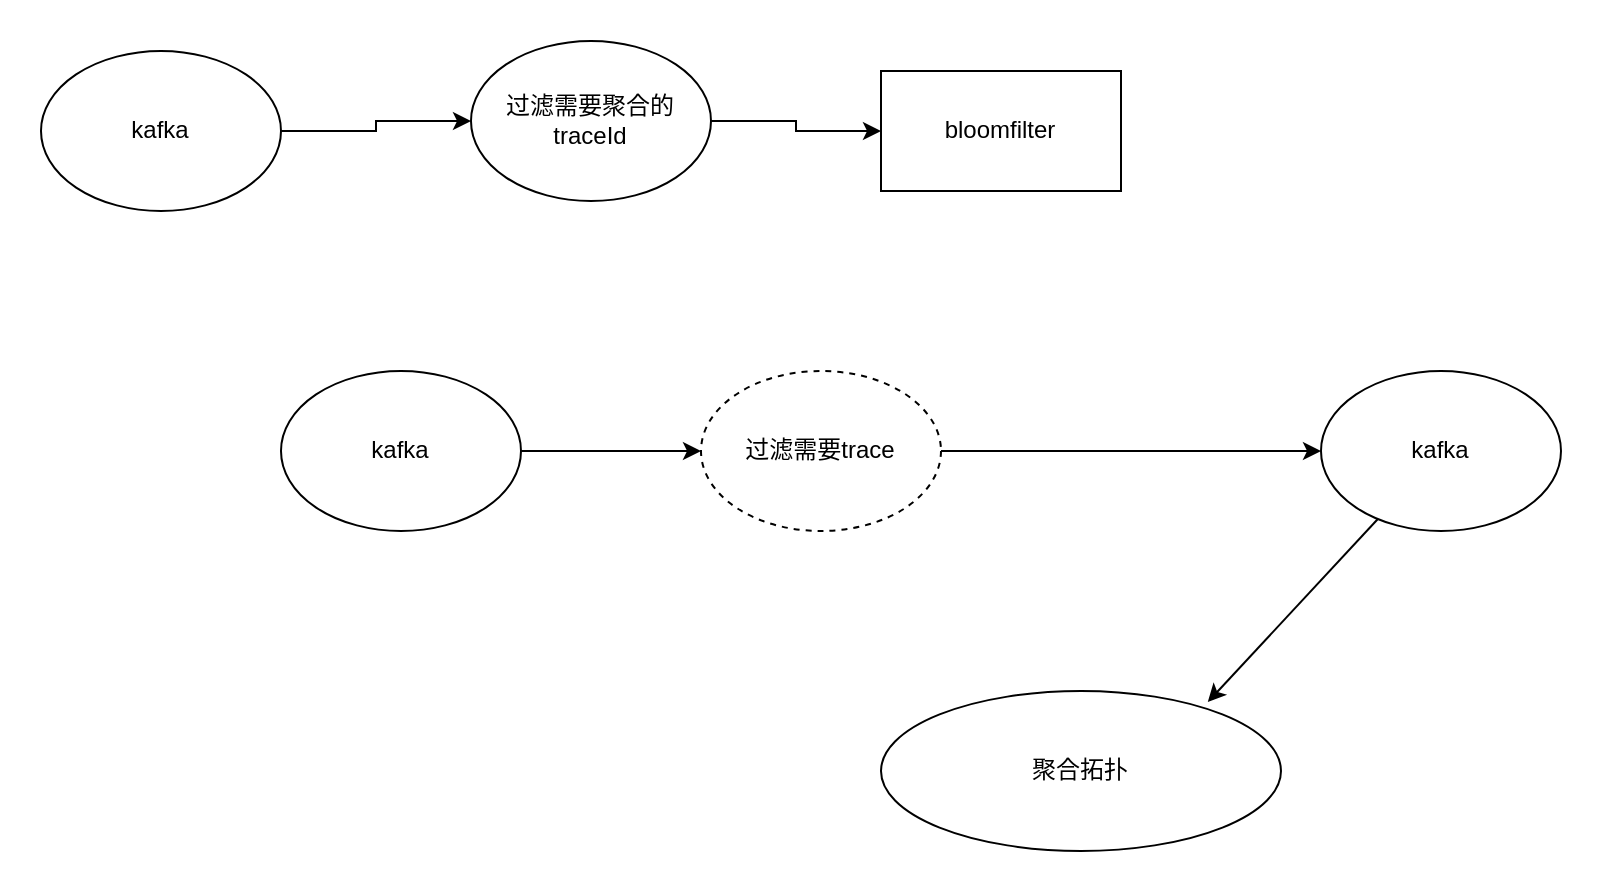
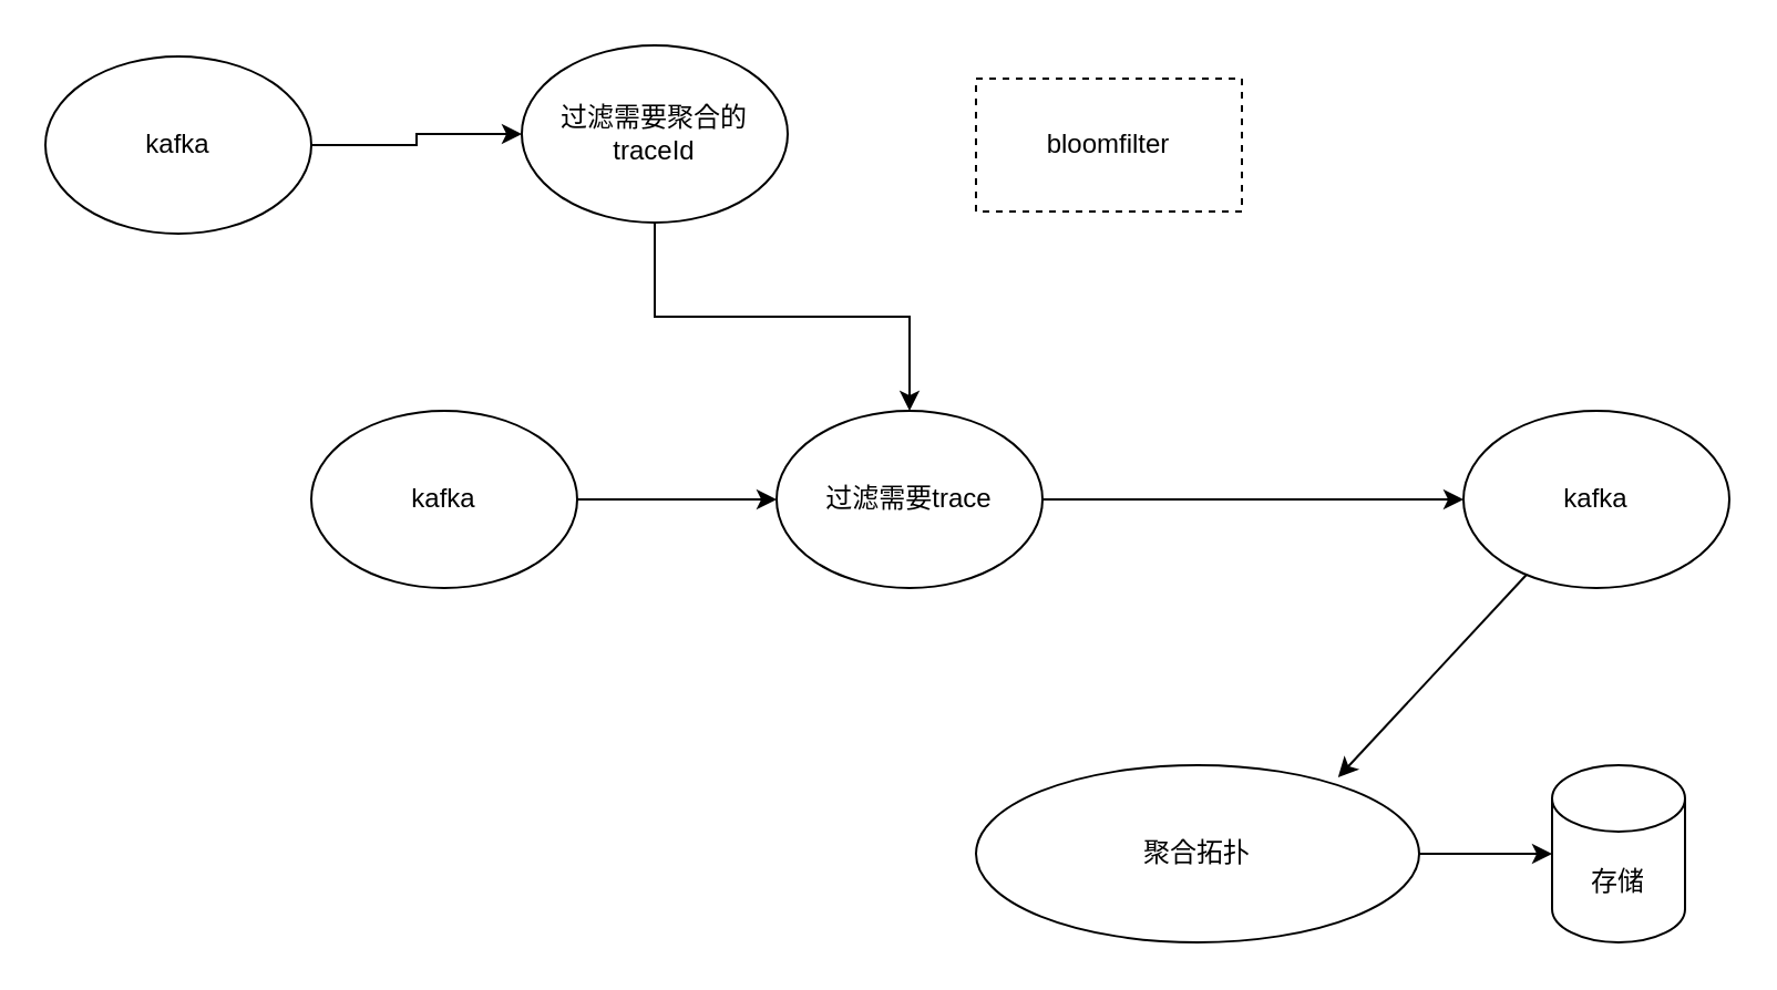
- <mxCell id="2" value="" style="edgeStyle=orthogonalEdgeStyle;rounded=0;orthogonalLoop=1;jettySize=auto;html=1;" edge="1" parent="1" source="3" target="4"><mxGeometry relative="1" as="geometry" /></mxCell>
+ <mxCell id="2" value="" style="edgeStyle=orthogonalEdgeStyle;rounded=0;orthogonalLoop=1;jettySize=auto;html=1;" edge="1" parent="1" source="3" target="8"><mxGeometry relative="1" as="geometry" /></mxCell>
- <mxCell id="4" value="bloomfilter" style="whiteSpace=wrap;html=1;" vertex="1" parent="1"><mxGeometry x="440" y="35" width="120" height="60" as="geometry" /></mxCell>
+ <mxCell id="4" value="bloomfilter" style="whiteSpace=wrap;html=1;dashed=1;" vertex="1" parent="1"><mxGeometry x="440" y="35" width="120" height="60" as="geometry" /></mxCell>
- <mxCell id="8" value="过滤需要trace" style="ellipse;whiteSpace=wrap;html=1;dashed=1;" vertex="1" parent="1"><mxGeometry x="350" y="185" width="120" height="80" as="geometry" /></mxCell>
+ <mxCell id="8" value="过滤需要trace" style="ellipse;whiteSpace=wrap;html=1;" vertex="1" parent="1"><mxGeometry x="350" y="185" width="120" height="80" as="geometry" /></mxCell>
+ <mxCell id="12" value="" style="edgeStyle=orthogonalEdgeStyle;rounded=0;orthogonalLoop=1;jettySize=auto;html=1;entryX=0;entryY=0.5;entryDx=0;entryDy=0;entryPerimeter=0;" edge="1" parent="1" source="13" target="14"><mxGeometry relative="1" as="geometry"><mxPoint x="640" y="385" as="targetPoint" /></mxGeometry></mxCell>
+ <mxCell id="14" value="存储" style="shape=cylinder3;whiteSpace=wrap;html=1;boundedLbl=1;backgroundOutline=1;size=15;" vertex="1" parent="1"><mxGeometry x="700" y="345" width="60" height="80" as="geometry" /></mxCell>
